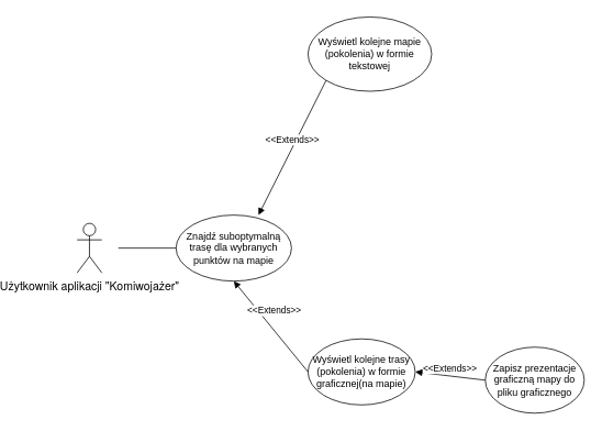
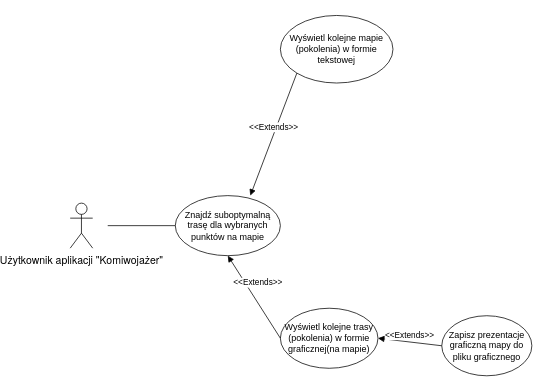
- <mxCell id="4" value="Znajdź suboptymalną trasę dla wybranych punktów na mapie" style="ellipse;whiteSpace=wrap;html=1;" parent="1" vertex="1"><mxGeometry x="140" y="260" width="140" height="80" as="geometry" /></mxCell>
+ <mxCell id="4" value="Znajdź suboptymalną trasę dla wybranych punktów na mapie" style="ellipse;whiteSpace=wrap;html=1;" parent="1" vertex="1"><mxGeometry x="160" y="260" width="140" height="80" as="geometry" /></mxCell>
